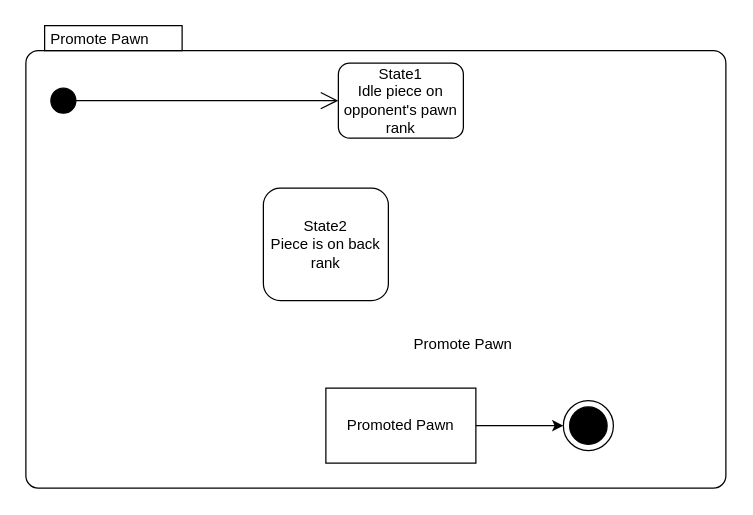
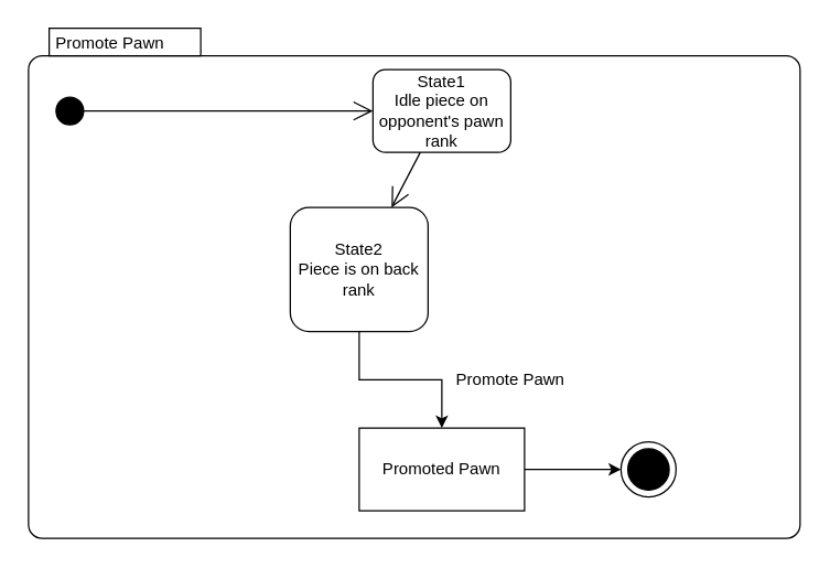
+ <mxCell id="8" value="" style="strokeColor=inherit;fillColor=inherit;gradientColor=inherit;edgeStyle=none;html=1;endArrow=open;endSize=12;rounded=0;" edge="1" parent="2" source="4" target="6"><mxGeometry relative="1" as="geometry" /></mxCell>
+ <mxCell id="5" value="" style="edgeStyle=orthogonalEdgeStyle;rounded=0;orthogonalLoop=1;jettySize=auto;html=1;" edge="1" parent="2" source="6" target="10"><mxGeometry relative="1" as="geometry" /></mxCell>
